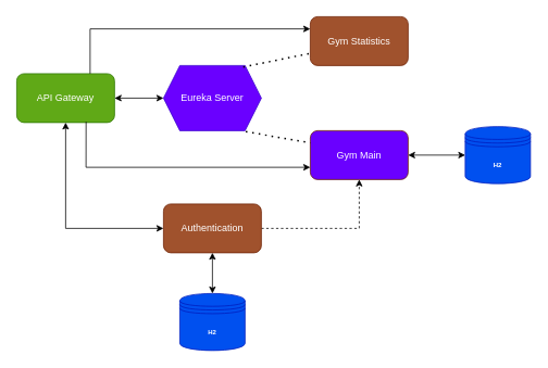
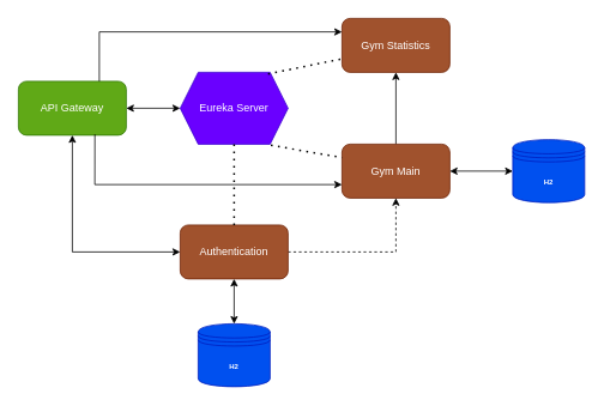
+ <mxCell id="6" value="" style="endArrow=classic;html=1;rounded=0;entryX=0.5;entryY=1;entryDx=0;entryDy=0;exitX=0.5;exitY=0;exitDx=0;exitDy=0;" edge="1" parent="1" source="9" target="8"><mxGeometry width="50" height="50" relative="1" as="geometry"><mxPoint x="440" y="150" as="sourcePoint" /><mxPoint x="440" y="90" as="targetPoint" /></mxGeometry></mxCell>
- <mxCell id="9" value="Gym Main" style="rounded=1;whiteSpace=wrap;html=1;fillColor=#6a00ff;fontColor=#ffffff;strokeColor=#6D1F00;" vertex="1" parent="1"><mxGeometry x="380" y="160" width="120" height="60" as="geometry" /></mxCell>
+ <mxCell id="9" value="Gym Main" style="rounded=1;whiteSpace=wrap;html=1;fillColor=#a0522d;fontColor=#ffffff;strokeColor=#6D1F00;" vertex="1" parent="1"><mxGeometry x="380" y="160" width="120" height="60" as="geometry" /></mxCell>
+ <mxCell id="15" value="" style="endArrow=none;dashed=1;html=1;dashPattern=1 3;strokeWidth=2;rounded=0;entryX=0.5;entryY=1;entryDx=0;entryDy=0;exitX=0.5;exitY=0;exitDx=0;exitDy=0;" edge="1" parent="1" source="10" target="11"><mxGeometry width="50" height="50" relative="1" as="geometry"><mxPoint x="260" y="240" as="sourcePoint" /><mxPoint x="300" y="190" as="targetPoint" /></mxGeometry></mxCell>
